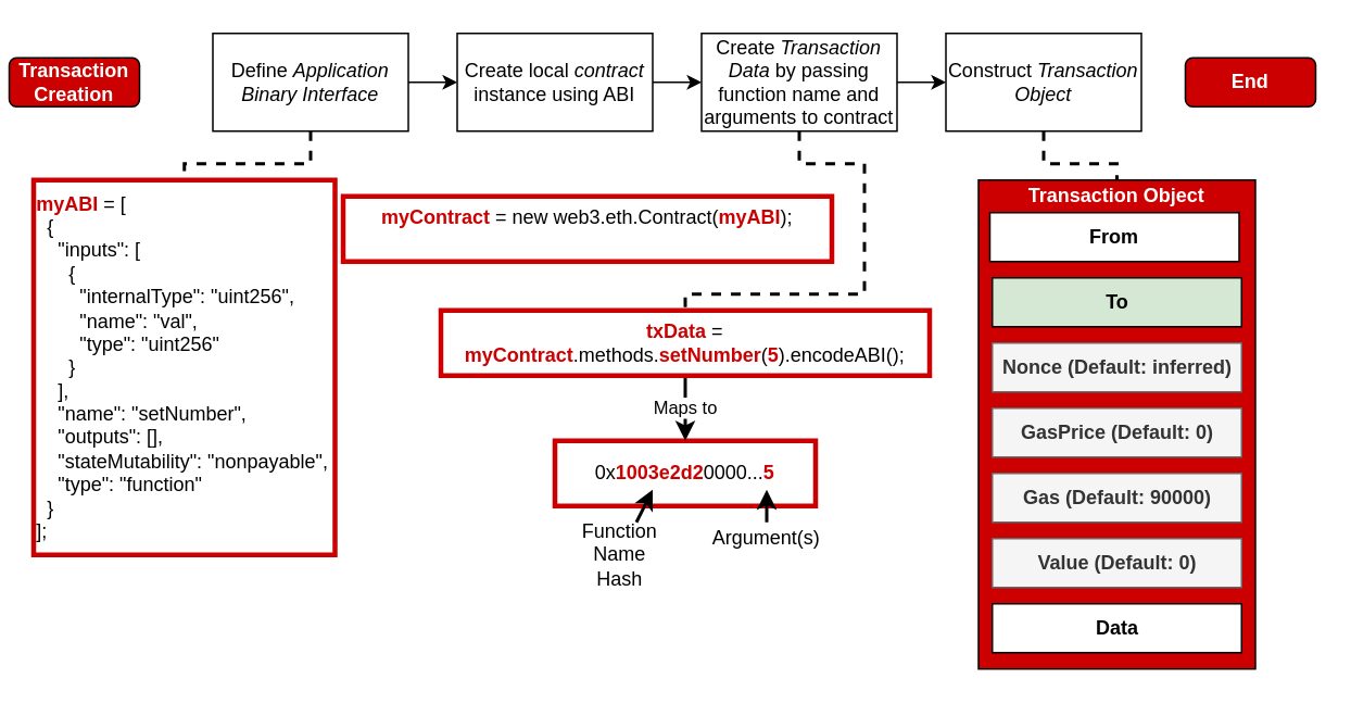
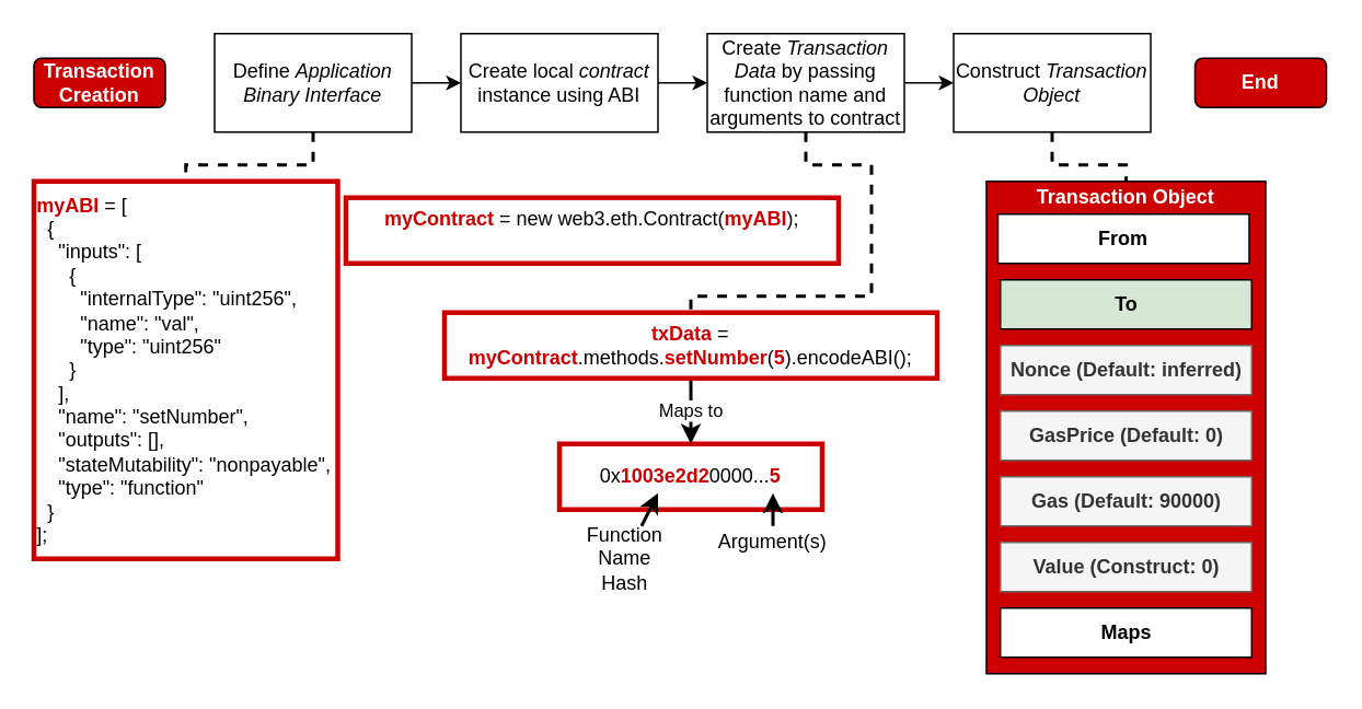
- <mxCell id="2" value="Transaction Creation" style="rounded=1;whiteSpace=wrap;html=1;fontStyle=1;fillColor=#CC0000;fontColor=#FFFFFF;" vertex="1" parent="1"><mxGeometry x="5" y="35" width="80" height="30" as="geometry" /></mxCell>
+ <mxCell id="2" value="Transaction Creation" style="rounded=1;whiteSpace=wrap;html=1;fontStyle=1;fillColor=#CC0000;fontColor=#FFFFFF;" vertex="1" parent="1"><mxGeometry x="20" y="35" width="80" height="30" as="geometry" /></mxCell>
- <mxCell id="30" value="&lt;b&gt;Value (Default: 0)&lt;/b&gt;" style="rounded=0;whiteSpace=wrap;html=1;strokeWidth=1;align=center;fillColor=#f5f5f5;strokeColor=#666666;fontColor=#333333;" vertex="1" parent="1"><mxGeometry x="608.5" y="330" width="153" height="30" as="geometry" /></mxCell>
+ <mxCell id="30" value="&lt;b&gt;Value (Construct: 0)&lt;/b&gt;" style="rounded=0;whiteSpace=wrap;html=1;strokeWidth=1;align=center;fillColor=#f5f5f5;strokeColor=#666666;fontColor=#333333;" vertex="1" parent="1"><mxGeometry x="608.5" y="330" width="153" height="30" as="geometry" /></mxCell>
- <mxCell id="31" value="&lt;b&gt;Data&lt;/b&gt;" style="rounded=0;whiteSpace=wrap;html=1;strokeWidth=1;align=center;" vertex="1" parent="1"><mxGeometry x="608.5" y="370" width="153" height="30" as="geometry" /></mxCell>
+ <mxCell id="31" value="&lt;b&gt;Maps&lt;/b&gt;" style="rounded=0;whiteSpace=wrap;html=1;strokeWidth=1;align=center;" vertex="1" parent="1"><mxGeometry x="608.5" y="370" width="153" height="30" as="geometry" /></mxCell>
